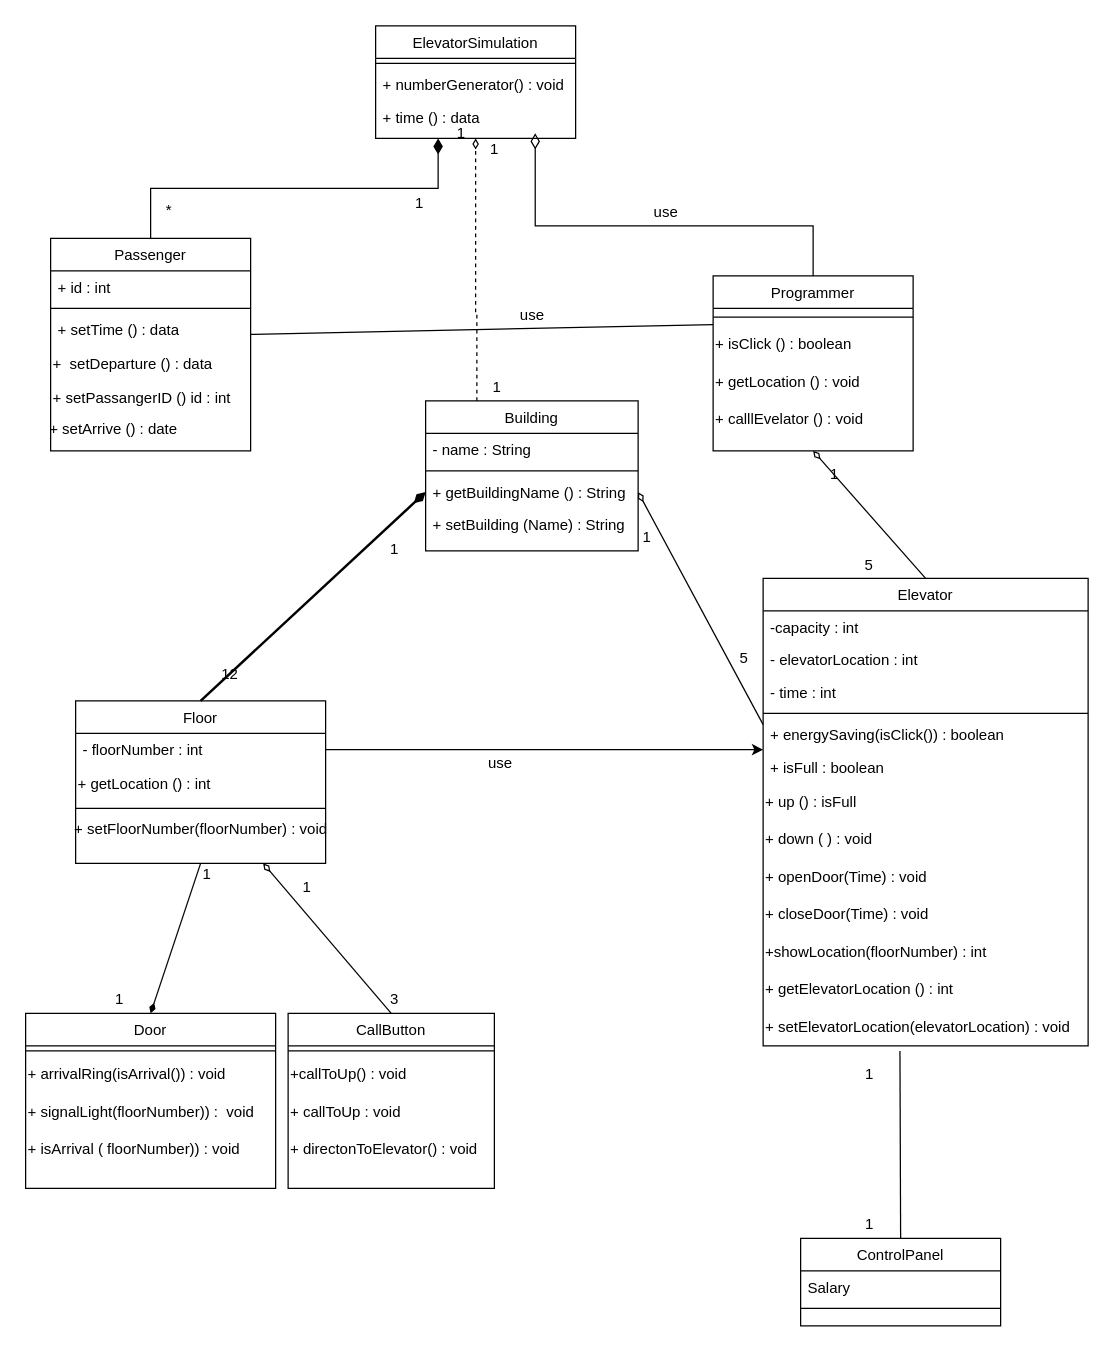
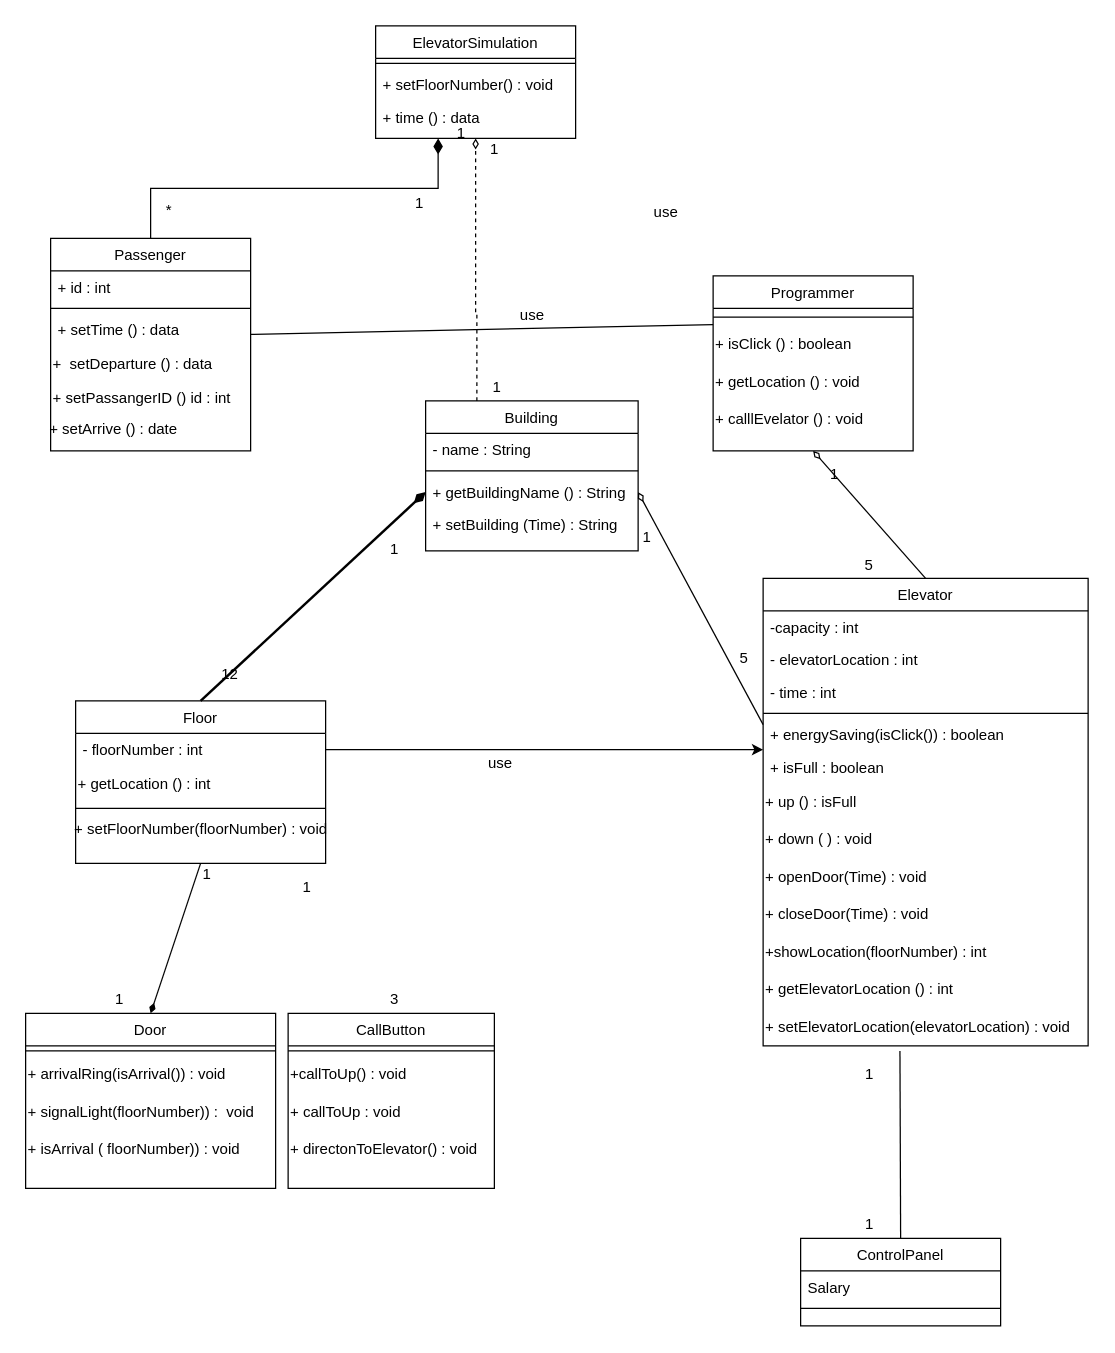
- <mxCell id="4" value="+ numberGenerator() : void" style="text;align=left;verticalAlign=top;spacingLeft=4;spacingRight=4;overflow=hidden;rotatable=0;points=[[0,0.5],[1,0.5]];portConstraint=eastwest;rounded=0;shadow=0;html=0;" parent="2" vertex="1"><mxGeometry y="34" width="160" height="26" as="geometry" /></mxCell>
+ <mxCell id="4" value="+ setFloorNumber() : void" style="text;align=left;verticalAlign=top;spacingLeft=4;spacingRight=4;overflow=hidden;rotatable=0;points=[[0,0.5],[1,0.5]];portConstraint=eastwest;rounded=0;shadow=0;html=0;" parent="2" vertex="1"><mxGeometry y="34" width="160" height="26" as="geometry" /></mxCell>
- <mxCell id="18" value="" style="endArrow=diamondThin;endSize=10;endFill=0;shadow=0;strokeWidth=1;rounded=0;edgeStyle=elbowEdgeStyle;elbow=vertical;entryX=0.798;entryY=0.998;entryDx=0;entryDy=0;entryPerimeter=0;" parent="1" source="13" target="5" edge="1"><mxGeometry width="160" relative="1" as="geometry"><mxPoint x="220" y="383" as="sourcePoint" /><mxPoint x="440" y="158" as="targetPoint" /><Array as="points"><mxPoint x="440" y="180" /><mxPoint x="640" y="100" /></Array></mxGeometry></mxCell>
- <mxCell id="23" value="+ setBuilding (Name) : String" style="text;align=left;verticalAlign=top;spacingLeft=4;spacingRight=4;overflow=hidden;rotatable=0;points=[[0,0.5],[1,0.5]];portConstraint=eastwest;" parent="19" vertex="1"><mxGeometry y="86" width="170" height="26" as="geometry" /></mxCell>
+ <mxCell id="23" value="+ setBuilding (Time) : String" style="text;align=left;verticalAlign=top;spacingLeft=4;spacingRight=4;overflow=hidden;rotatable=0;points=[[0,0.5],[1,0.5]];portConstraint=eastwest;" parent="19" vertex="1"><mxGeometry y="86" width="170" height="26" as="geometry" /></mxCell>
- <mxCell id="44" value="" style="endArrow=diamondThin;html=1;rounded=0;exitX=0.5;exitY=0;exitDx=0;exitDy=0;entryX=0.75;entryY=1;entryDx=0;entryDy=0;endFill=0;" edge="1" parent="1" source="32" target="28"><mxGeometry width="50" height="50" relative="1" as="geometry"><mxPoint x="380" y="540" as="sourcePoint" /><mxPoint x="430" y="490" as="targetPoint" /></mxGeometry></mxCell>
